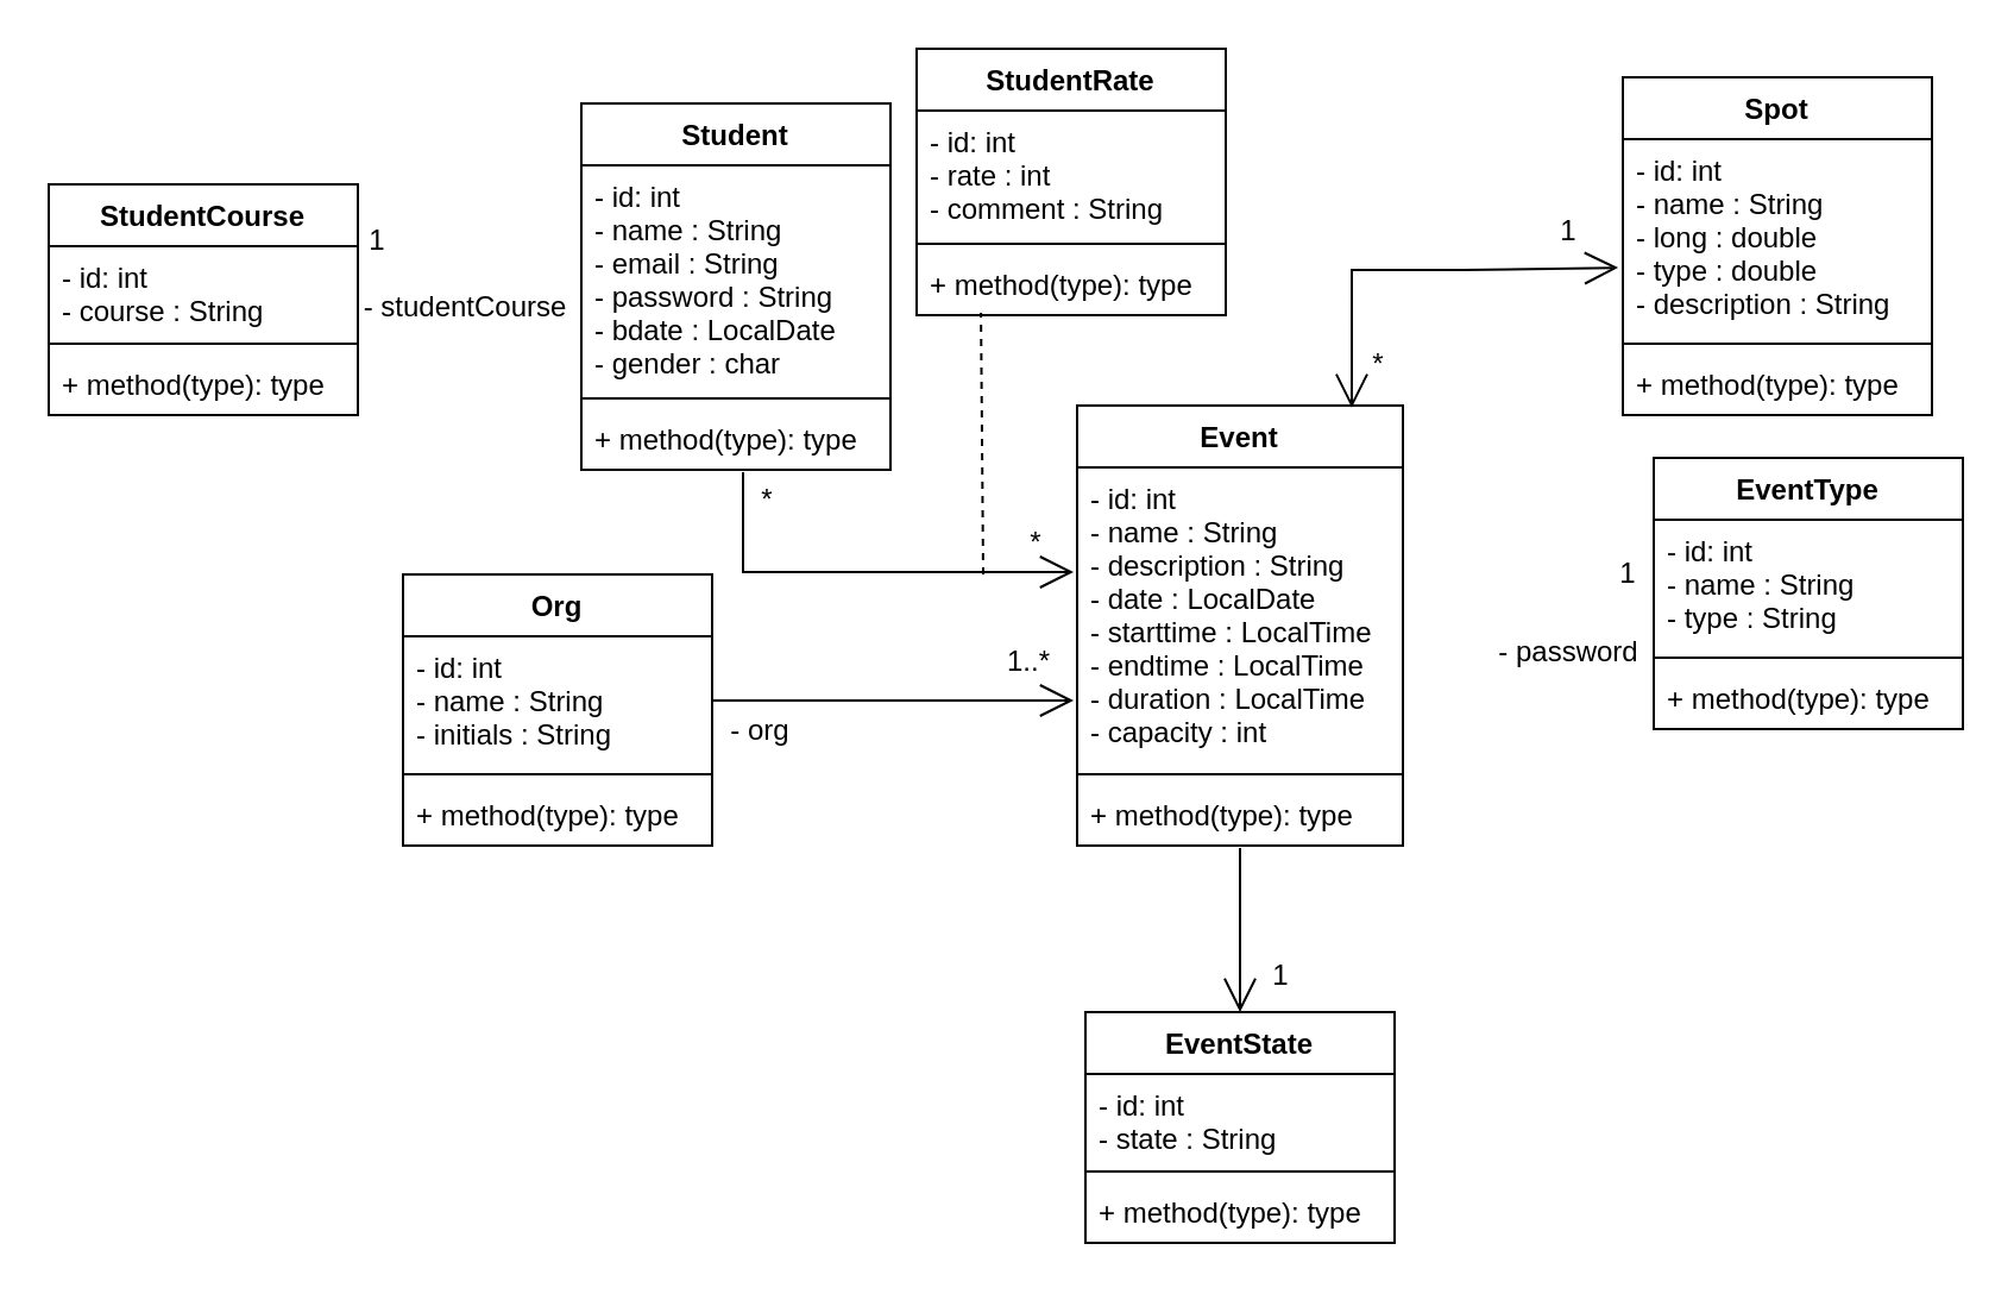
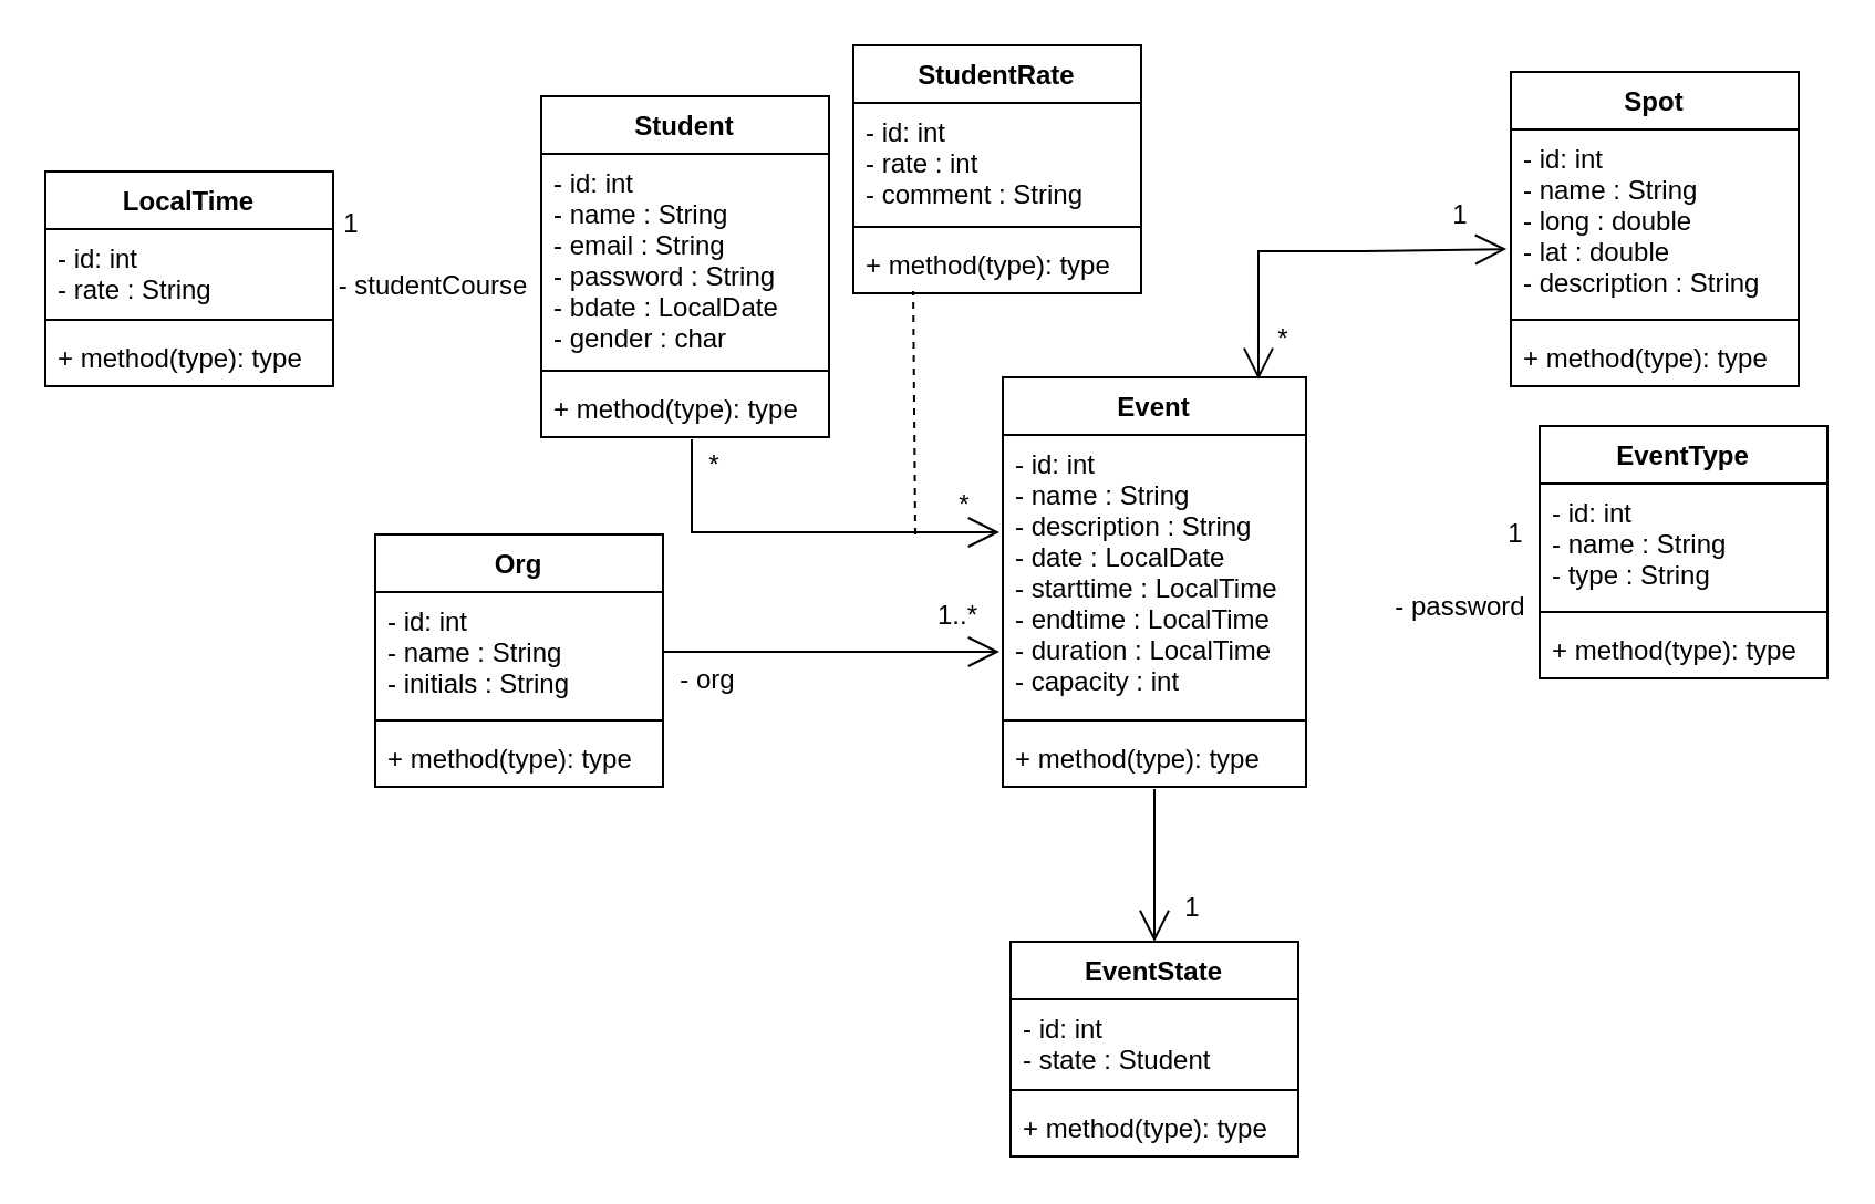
- <mxCell id="7" value="- id: int&#10;- name : String&#10;- long : double&#10;- type : double&#10;- description : String" style="text;strokeColor=none;fillColor=none;align=left;verticalAlign=top;spacingLeft=4;spacingRight=4;overflow=hidden;rotatable=0;points=[[0,0.5],[1,0.5]];portConstraint=eastwest;" vertex="1" parent="6"><mxGeometry y="26" width="130" height="82" as="geometry" /></mxCell>
+ <mxCell id="7" value="- id: int&#10;- name : String&#10;- long : double&#10;- lat : double&#10;- description : String" style="text;strokeColor=none;fillColor=none;align=left;verticalAlign=top;spacingLeft=4;spacingRight=4;overflow=hidden;rotatable=0;points=[[0,0.5],[1,0.5]];portConstraint=eastwest;" vertex="1" parent="6"><mxGeometry y="26" width="130" height="82" as="geometry" /></mxCell>
- <mxCell id="23" value="StudentCourse" style="swimlane;fontStyle=1;align=center;verticalAlign=top;childLayout=stackLayout;horizontal=1;startSize=26;horizontalStack=0;resizeParent=1;resizeParentMax=0;resizeLast=0;collapsible=1;marginBottom=0;" vertex="1" parent="1"><mxGeometry x="20" y="77" width="130" height="97" as="geometry" /></mxCell>
+ <mxCell id="23" value="LocalTime" style="swimlane;fontStyle=1;align=center;verticalAlign=top;childLayout=stackLayout;horizontal=1;startSize=26;horizontalStack=0;resizeParent=1;resizeParentMax=0;resizeLast=0;collapsible=1;marginBottom=0;" vertex="1" parent="1"><mxGeometry x="20" y="77" width="130" height="97" as="geometry" /></mxCell>
- <mxCell id="24" value="- id: int&#10;- course : String" style="text;strokeColor=none;fillColor=none;align=left;verticalAlign=top;spacingLeft=4;spacingRight=4;overflow=hidden;rotatable=0;points=[[0,0.5],[1,0.5]];portConstraint=eastwest;" vertex="1" parent="23"><mxGeometry y="26" width="130" height="37" as="geometry" /></mxCell>
+ <mxCell id="24" value="- id: int&#10;- rate : String" style="text;strokeColor=none;fillColor=none;align=left;verticalAlign=top;spacingLeft=4;spacingRight=4;overflow=hidden;rotatable=0;points=[[0,0.5],[1,0.5]];portConstraint=eastwest;" vertex="1" parent="23"><mxGeometry y="26" width="130" height="37" as="geometry" /></mxCell>
- <mxCell id="20" value="- id: int&#10;- state : String" style="text;strokeColor=none;fillColor=none;align=left;verticalAlign=top;spacingLeft=4;spacingRight=4;overflow=hidden;rotatable=0;points=[[0,0.5],[1,0.5]];portConstraint=eastwest;" vertex="1" parent="19"><mxGeometry y="26" width="130" height="37" as="geometry" /></mxCell>
+ <mxCell id="20" value="- id: int&#10;- state : Student" style="text;strokeColor=none;fillColor=none;align=left;verticalAlign=top;spacingLeft=4;spacingRight=4;overflow=hidden;rotatable=0;points=[[0,0.5],[1,0.5]];portConstraint=eastwest;" vertex="1" parent="19"><mxGeometry y="26" width="130" height="37" as="geometry" /></mxCell>
